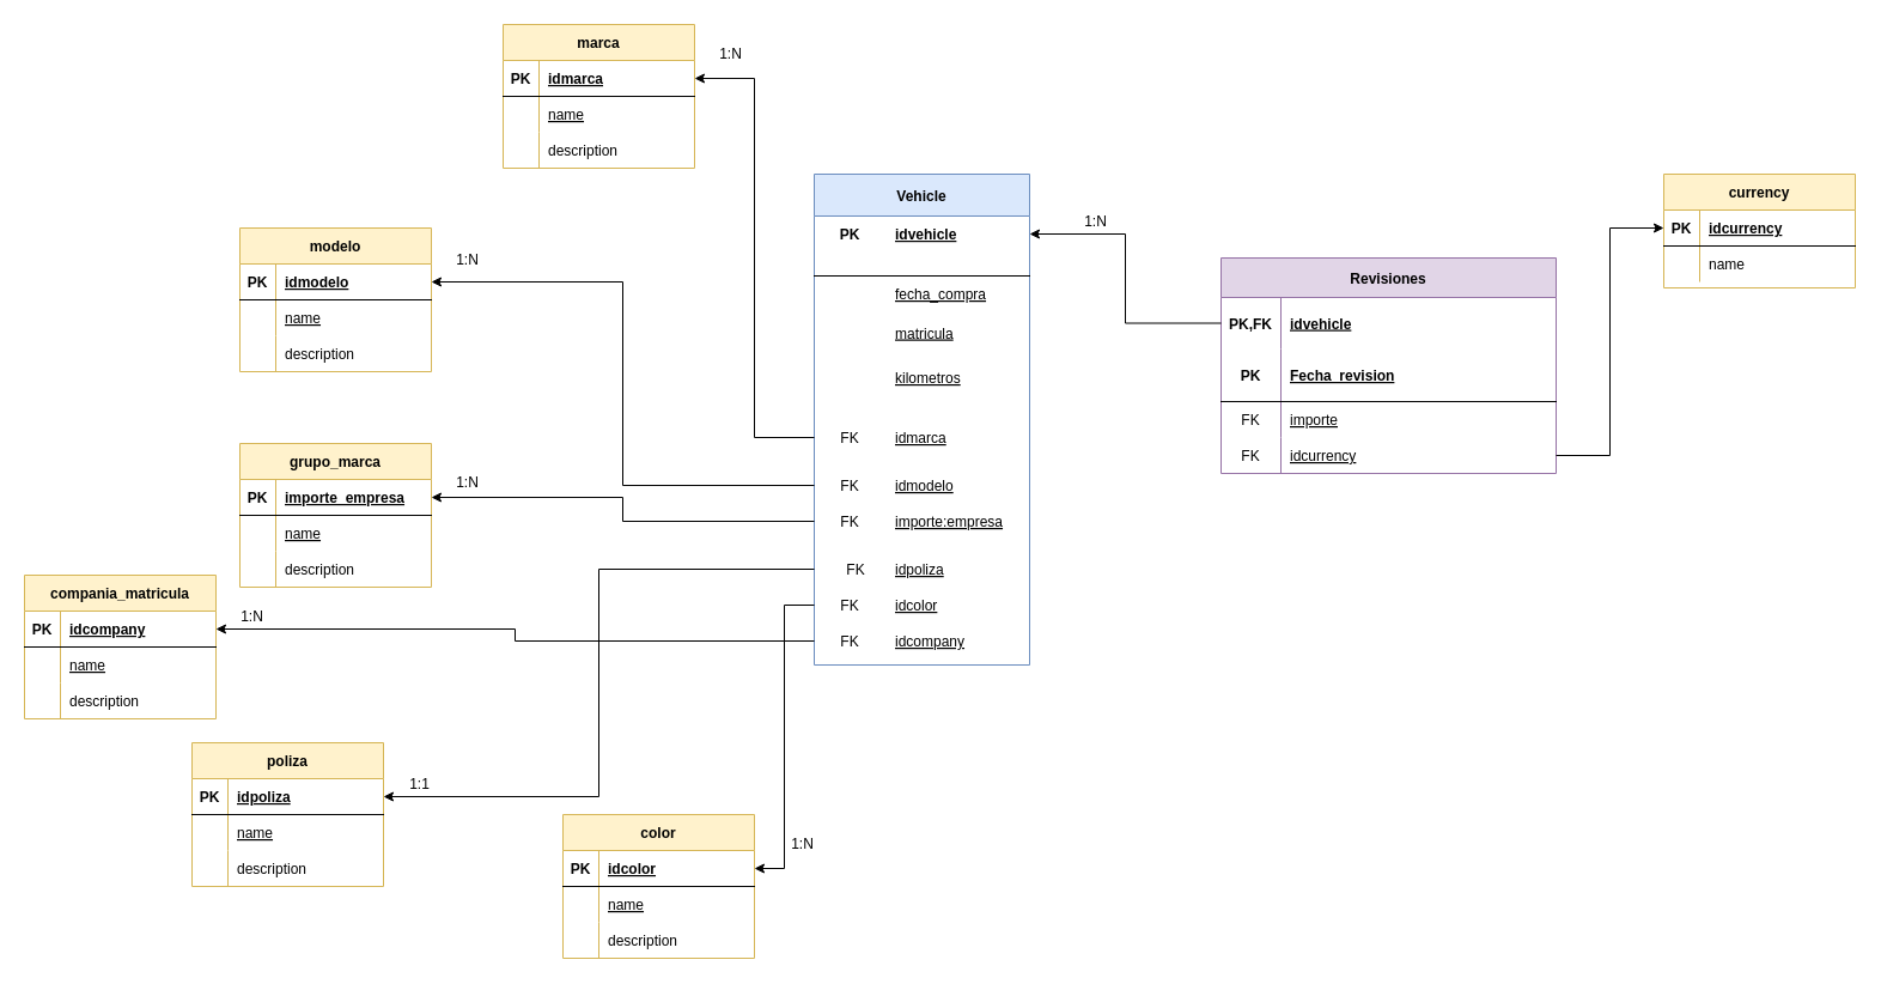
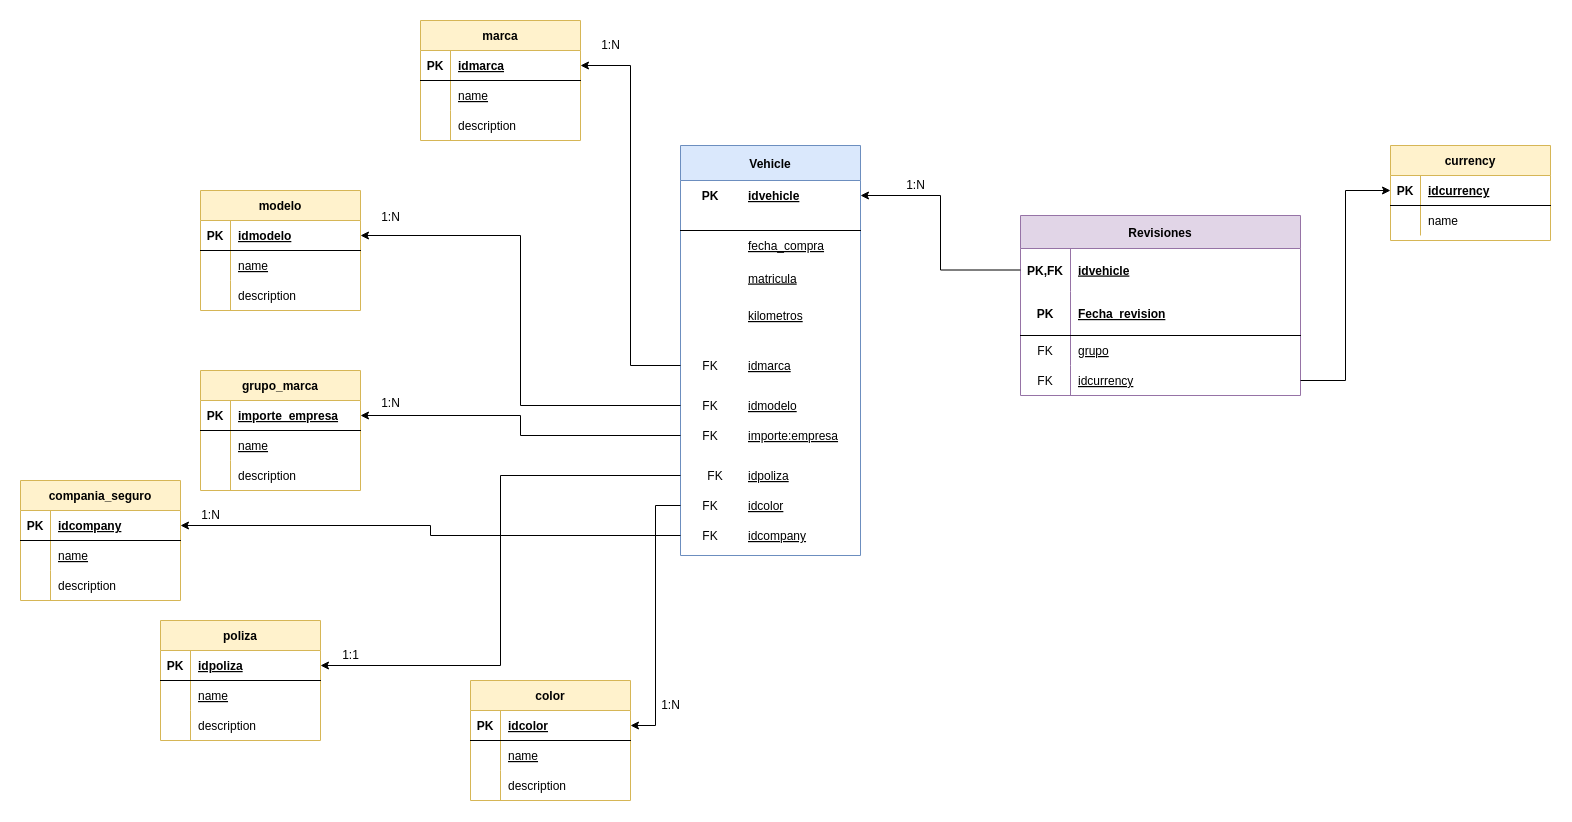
- <mxCell id="11" value="importe" style="shape=partialRectangle;overflow=hidden;connectable=0;fillColor=none;top=0;left=0;bottom=0;right=0;align=left;spacingLeft=6;strokeColor=none;fontColor=default;fontStyle=4" parent="9" vertex="1"><mxGeometry x="50" width="230" height="30" as="geometry"><mxRectangle width="230" height="30" as="alternateBounds" /></mxGeometry></mxCell>
+ <mxCell id="11" value="grupo" style="shape=partialRectangle;overflow=hidden;connectable=0;fillColor=none;top=0;left=0;bottom=0;right=0;align=left;spacingLeft=6;strokeColor=none;fontColor=default;fontStyle=4" parent="9" vertex="1"><mxGeometry x="50" width="230" height="30" as="geometry"><mxRectangle width="230" height="30" as="alternateBounds" /></mxGeometry></mxCell>
- <mxCell id="123" value="compania_matricula" style="shape=table;startSize=30;container=1;collapsible=1;childLayout=tableLayout;fixedRows=1;rowLines=0;fontStyle=1;align=center;resizeLast=1;labelBackgroundColor=none;fillColor=#fff2cc;strokeColor=#d6b656;" vertex="1" parent="1"><mxGeometry x="20" y="480" width="160" height="120" as="geometry" /></mxCell>
+ <mxCell id="123" value="compania_seguro" style="shape=table;startSize=30;container=1;collapsible=1;childLayout=tableLayout;fixedRows=1;rowLines=0;fontStyle=1;align=center;resizeLast=1;labelBackgroundColor=none;fillColor=#fff2cc;strokeColor=#d6b656;" vertex="1" parent="1"><mxGeometry x="20" y="480" width="160" height="120" as="geometry" /></mxCell>
